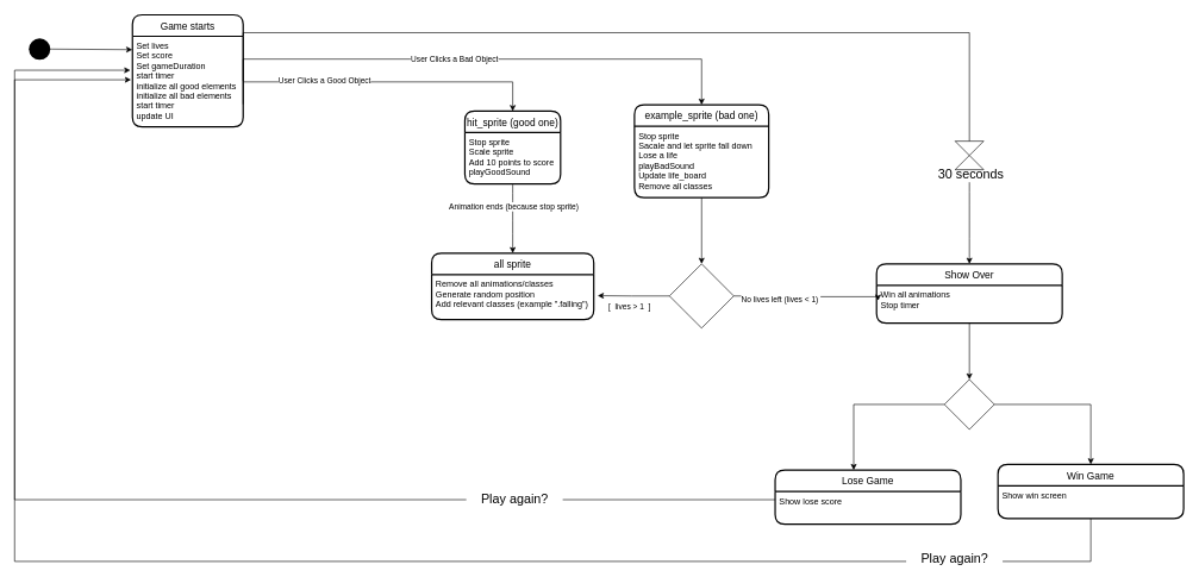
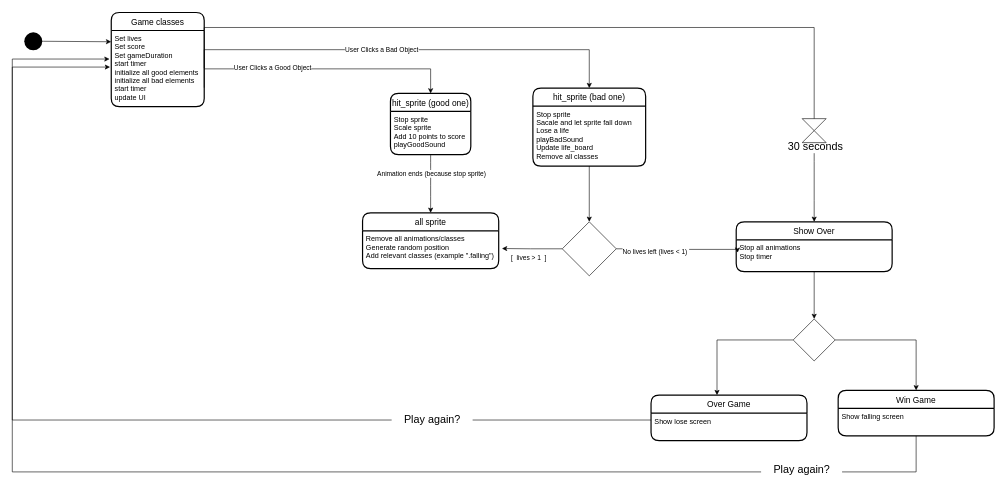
- <mxCell id="4" value="Game starts" style="swimlane;childLayout=stackLayout;horizontal=1;startSize=30;horizontalStack=0;rounded=1;fontSize=14;fontStyle=0;strokeWidth=2;resizeParent=0;resizeLast=1;shadow=0;dashed=0;align=center;" parent="1" vertex="1"><mxGeometry x="185" y="20" width="155" height="157" as="geometry" /></mxCell>
+ <mxCell id="4" value="Game classes" style="swimlane;childLayout=stackLayout;horizontal=1;startSize=30;horizontalStack=0;rounded=1;fontSize=14;fontStyle=0;strokeWidth=2;resizeParent=0;resizeLast=1;shadow=0;dashed=0;align=center;" parent="1" vertex="1"><mxGeometry x="185" y="20" width="155" height="157" as="geometry" /></mxCell>
- <mxCell id="10" value="example_sprite (bad one)" style="swimlane;childLayout=stackLayout;horizontal=1;startSize=30;horizontalStack=0;rounded=1;fontSize=14;fontStyle=0;strokeWidth=2;resizeParent=0;resizeLast=1;shadow=0;dashed=0;align=center;" parent="1" vertex="1"><mxGeometry x="888" y="146" width="188" height="130" as="geometry" /></mxCell>
+ <mxCell id="10" value="hit_sprite (bad one)" style="swimlane;childLayout=stackLayout;horizontal=1;startSize=30;horizontalStack=0;rounded=1;fontSize=14;fontStyle=0;strokeWidth=2;resizeParent=0;resizeLast=1;shadow=0;dashed=0;align=center;" parent="1" vertex="1"><mxGeometry x="888" y="146" width="188" height="130" as="geometry" /></mxCell>
- <mxCell id="25" value="Win all animations&#10;Stop timer" style="align=left;strokeColor=none;fillColor=none;spacingLeft=4;fontSize=12;verticalAlign=top;resizable=0;rotatable=0;part=1;rounded=0;" parent="24" vertex="1"><mxGeometry y="30" width="260" height="53" as="geometry" /></mxCell>
+ <mxCell id="25" value="Stop all animations&#10;Stop timer" style="align=left;strokeColor=none;fillColor=none;spacingLeft=4;fontSize=12;verticalAlign=top;resizable=0;rotatable=0;part=1;rounded=0;" parent="24" vertex="1"><mxGeometry y="30" width="260" height="53" as="geometry" /></mxCell>
- <mxCell id="29" value="Lose Game" style="swimlane;childLayout=stackLayout;horizontal=1;startSize=30;horizontalStack=0;rounded=1;fontSize=14;fontStyle=0;strokeWidth=2;resizeParent=0;resizeLast=1;shadow=0;dashed=0;align=center;" parent="1" vertex="1"><mxGeometry x="1085" y="658" width="260" height="76" as="geometry" /></mxCell>
+ <mxCell id="29" value="Over Game" style="swimlane;childLayout=stackLayout;horizontal=1;startSize=30;horizontalStack=0;rounded=1;fontSize=14;fontStyle=0;strokeWidth=2;resizeParent=0;resizeLast=1;shadow=0;dashed=0;align=center;" parent="1" vertex="1"><mxGeometry x="1085" y="658" width="260" height="76" as="geometry" /></mxCell>
- <mxCell id="32" value="Show win screen" style="align=left;strokeColor=none;fillColor=none;spacingLeft=4;fontSize=12;verticalAlign=top;resizable=0;rotatable=0;part=1;rounded=0;" parent="31" vertex="1"><mxGeometry y="30" width="260" height="46" as="geometry" /></mxCell>
+ <mxCell id="32" value="Show falling screen" style="align=left;strokeColor=none;fillColor=none;spacingLeft=4;fontSize=12;verticalAlign=top;resizable=0;rotatable=0;part=1;rounded=0;" parent="31" vertex="1"><mxGeometry y="30" width="260" height="46" as="geometry" /></mxCell>
- <mxCell id="30" value="Show lose score" style="align=left;strokeColor=none;fillColor=none;spacingLeft=4;fontSize=12;verticalAlign=top;resizable=0;rotatable=0;part=1;rounded=0;" parent="29" vertex="1"><mxGeometry y="30" width="260" height="46" as="geometry" /></mxCell>
+ <mxCell id="30" value="Show lose screen" style="align=left;strokeColor=none;fillColor=none;spacingLeft=4;fontSize=12;verticalAlign=top;resizable=0;rotatable=0;part=1;rounded=0;" parent="29" vertex="1"><mxGeometry y="30" width="260" height="46" as="geometry" /></mxCell>
